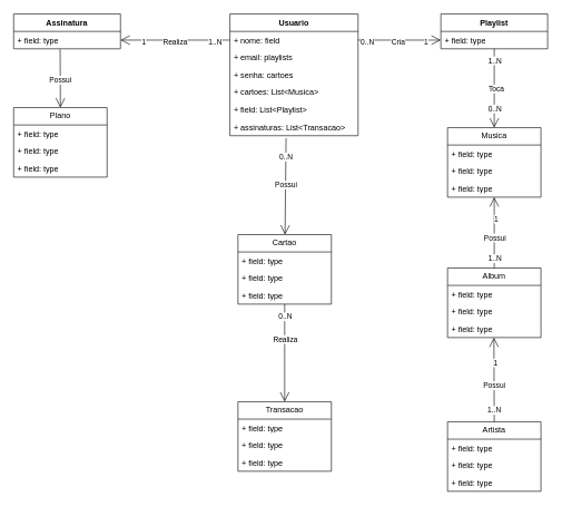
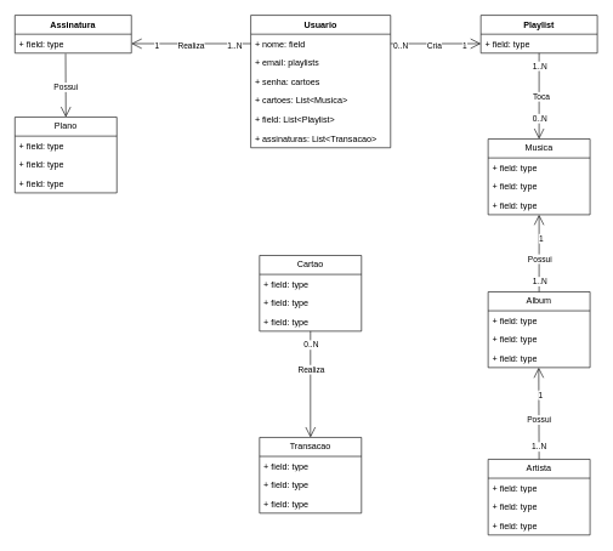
- <mxCell id="43" value="" style="endArrow=open;endFill=1;endSize=12;html=1;rounded=0;exitX=0.438;exitY=1.138;exitDx=0;exitDy=0;exitPerimeter=0;" edge="1" parent="1" source="10" target="35"><mxGeometry width="160" relative="1" as="geometry"><mxPoint x="426" y="180" as="sourcePoint" /><mxPoint x="506" y="220" as="targetPoint" /></mxGeometry></mxCell>
- <mxCell id="44" value="Possui" style="edgeLabel;html=1;align=center;verticalAlign=middle;resizable=0;points=[];" vertex="1" connectable="0" parent="43"><mxGeometry x="-0.024" relative="1" as="geometry"><mxPoint as="offset" /></mxGeometry></mxCell>
- <mxCell id="45" value="0..N" style="edgeLabel;html=1;align=center;verticalAlign=middle;resizable=0;points=[];" vertex="1" connectable="0" parent="43"><mxGeometry x="-0.613" relative="1" as="geometry"><mxPoint as="offset" /></mxGeometry></mxCell>
